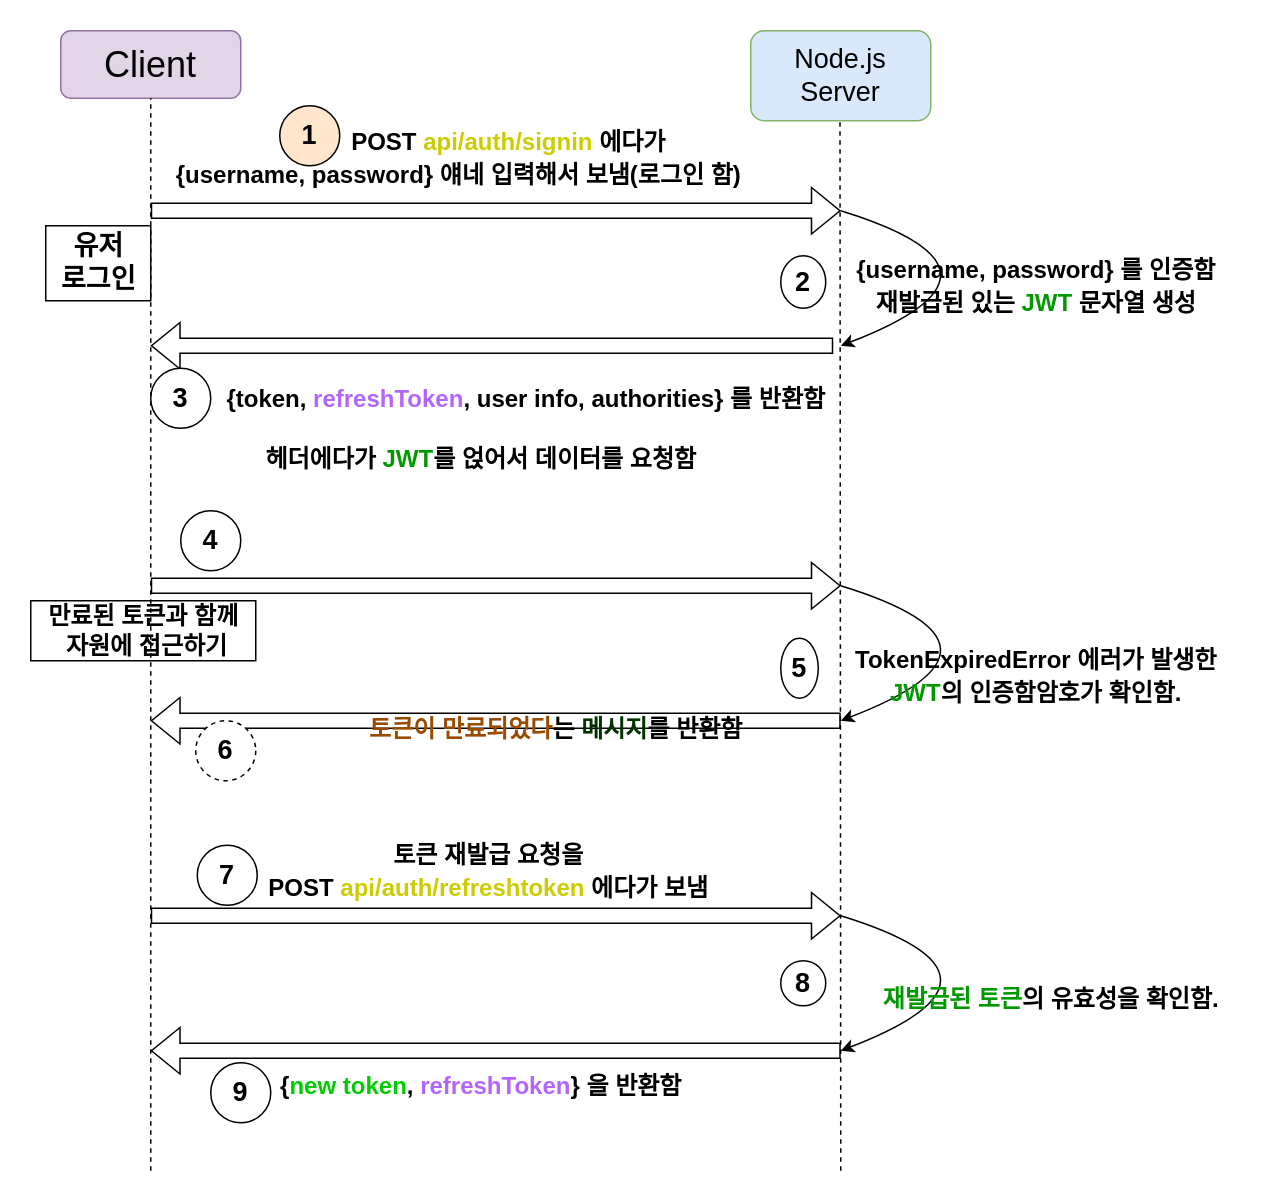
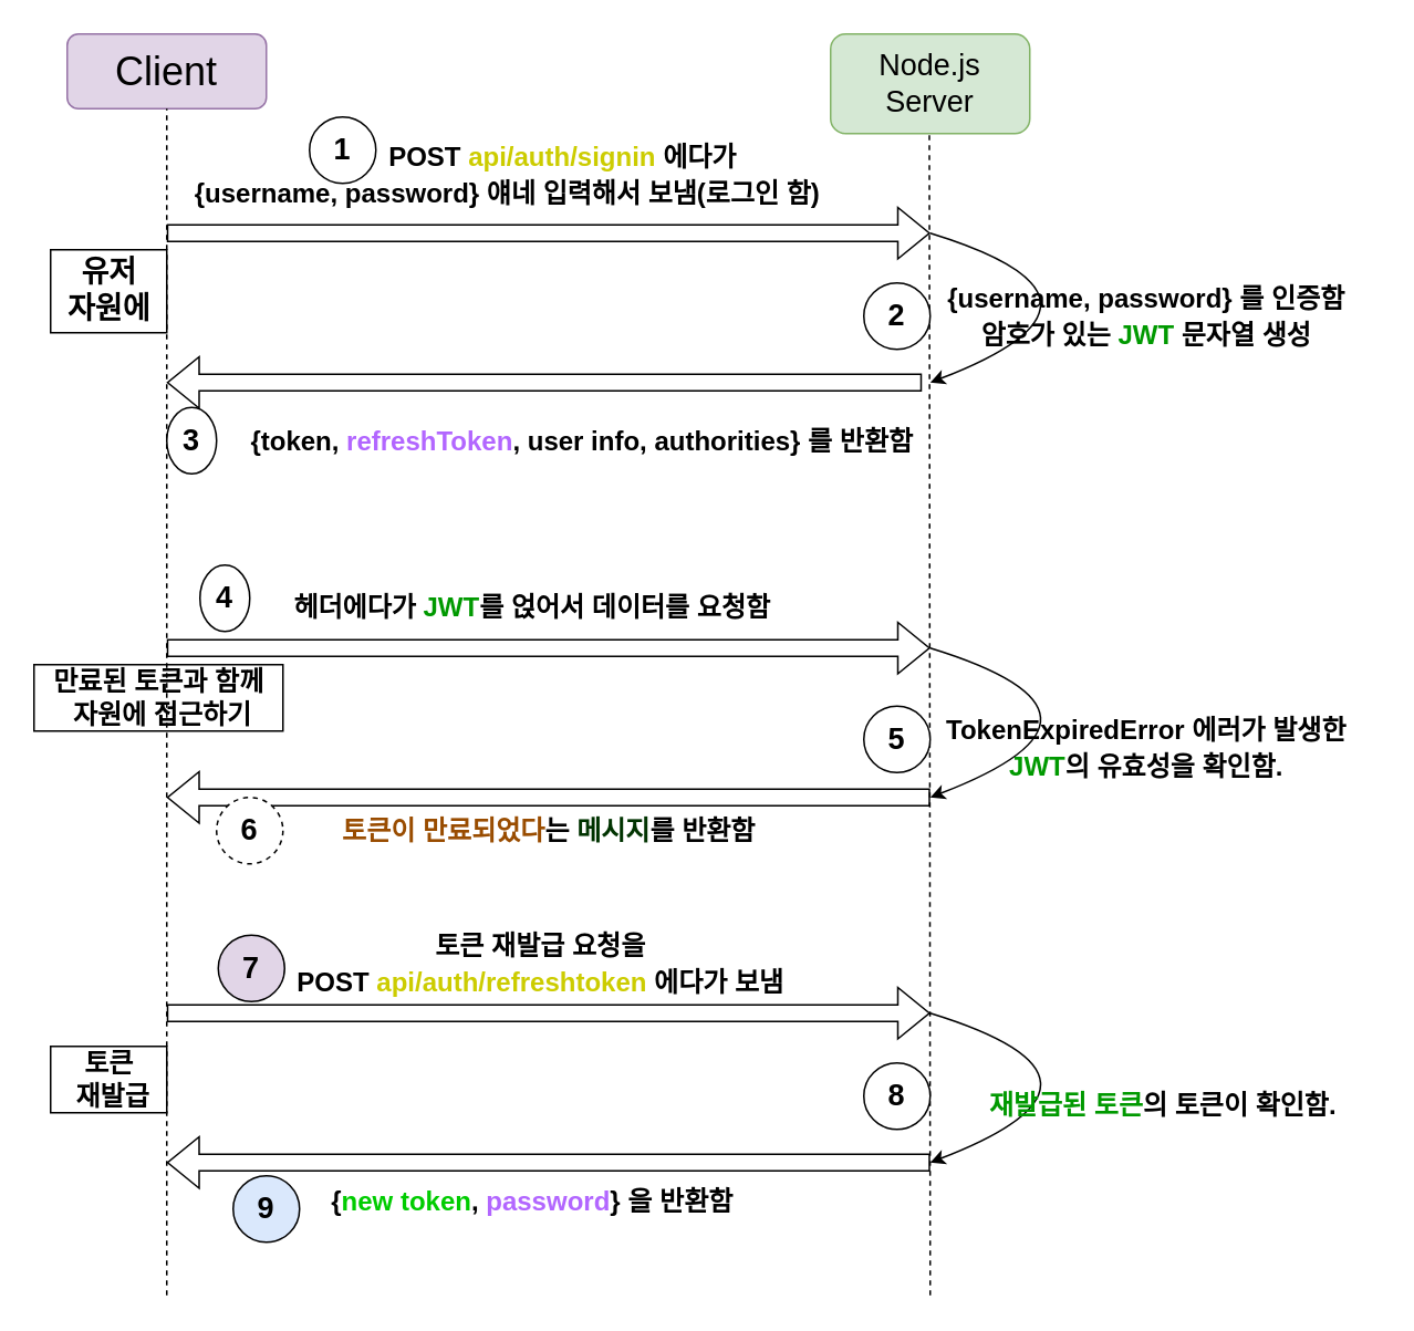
- <mxCell id="4" value="&lt;font style=&quot;font-size: 18px&quot;&gt;Node.js Server&lt;/font&gt;" style="rounded=1;whiteSpace=wrap;html=1;fillColor=#dae8fc;strokeColor=#82b366;" vertex="1" parent="1"><mxGeometry x="500" y="20" width="120" height="60" as="geometry" /></mxCell>
+ <mxCell id="4" value="&lt;font style=&quot;font-size: 18px&quot;&gt;Node.js Server&lt;/font&gt;" style="rounded=1;whiteSpace=wrap;html=1;fillColor=#d5e8d4;strokeColor=#82b366;" vertex="1" parent="1"><mxGeometry x="500" y="20" width="120" height="60" as="geometry" /></mxCell>
- <mxCell id="8" value="1" style="ellipse;whiteSpace=wrap;html=1;fontSize=18;fontStyle=1;fillColor=#ffe6cc;" vertex="1" parent="1"><mxGeometry x="186" y="70" width="40" height="40" as="geometry" /></mxCell>
+ <mxCell id="8" value="1" style="ellipse;whiteSpace=wrap;html=1;fontSize=18;fontStyle=1" vertex="1" parent="1"><mxGeometry x="186" y="70" width="40" height="40" as="geometry" /></mxCell>
- <mxCell id="7" value="유저&lt;br&gt;로그인" style="text;html=1;align=center;verticalAlign=middle;resizable=0;points=[];autosize=1;strokeColor=default;fillColor=none;fontSize=18;fontStyle=1" vertex="1" parent="1"><mxGeometry x="30" y="150" width="70" height="50" as="geometry" /></mxCell>
+ <mxCell id="7" value="유저&lt;br&gt;자원에" style="text;html=1;align=center;verticalAlign=middle;resizable=0;points=[];autosize=1;strokeColor=default;fillColor=none;fontSize=18;fontStyle=1" vertex="1" parent="1"><mxGeometry x="30" y="150" width="70" height="50" as="geometry" /></mxCell>
- <mxCell id="12" value="2" style="ellipse;whiteSpace=wrap;html=1;fontSize=18;fontStyle=1" vertex="1" parent="1"><mxGeometry x="520" y="170" width="30" height="35" as="geometry" /></mxCell>
+ <mxCell id="12" value="2" style="ellipse;whiteSpace=wrap;html=1;fontSize=18;fontStyle=1" vertex="1" parent="1"><mxGeometry x="520" y="170" width="40" height="40" as="geometry" /></mxCell>
- <mxCell id="11" value="&lt;span style=&quot;font-size: 16px&quot;&gt;{username, password} 를 인증함&lt;/span&gt;&lt;br style=&quot;font-size: 16px&quot;&gt;&lt;span style=&quot;font-size: 16px&quot;&gt;재발급된 있는 &lt;font color=&quot;#009900&quot;&gt;JWT&lt;/font&gt; 문자열 생성&lt;/span&gt;" style="text;html=1;align=center;verticalAlign=middle;resizable=0;points=[];autosize=1;strokeColor=none;fillColor=none;fontSize=18;fontStyle=1" vertex="1" parent="1"><mxGeometry x="560" y="165" width="260" height="50" as="geometry" /></mxCell>
+ <mxCell id="11" value="&lt;span style=&quot;font-size: 16px&quot;&gt;{username, password} 를 인증함&lt;/span&gt;&lt;br style=&quot;font-size: 16px&quot;&gt;&lt;span style=&quot;font-size: 16px&quot;&gt;암호가 있는 &lt;font color=&quot;#009900&quot;&gt;JWT&lt;/font&gt; 문자열 생성&lt;/span&gt;" style="text;html=1;align=center;verticalAlign=middle;resizable=0;points=[];autosize=1;strokeColor=none;fillColor=none;fontSize=18;fontStyle=1" vertex="1" parent="1"><mxGeometry x="560" y="165" width="260" height="50" as="geometry" /></mxCell>
- <mxCell id="14" value="3" style="ellipse;whiteSpace=wrap;html=1;fontSize=18;fontStyle=1" vertex="1" parent="1"><mxGeometry x="100" y="245" width="40" height="40" as="geometry" /></mxCell>
+ <mxCell id="14" value="3" style="ellipse;whiteSpace=wrap;html=1;fontSize=18;fontStyle=1" vertex="1" parent="1"><mxGeometry x="100" y="245" width="30" height="40" as="geometry" /></mxCell>
- <mxCell id="19" value="&lt;span style=&quot;font-size: 16px&quot;&gt;헤더에다가 &lt;font color=&quot;#009900&quot;&gt;JWT&lt;/font&gt;를 얹어서 데이터를 요청함&lt;/span&gt;" style="text;html=1;align=center;verticalAlign=middle;resizable=0;points=[];autosize=1;strokeColor=none;fillColor=none;fontSize=18;fontStyle=1" vertex="1" parent="1"><mxGeometry x="160" y="290" width="320" height="30" as="geometry" /></mxCell>
+ <mxCell id="19" value="&lt;span style=&quot;font-size: 16px&quot;&gt;헤더에다가 &lt;font color=&quot;#009900&quot;&gt;JWT&lt;/font&gt;를 얹어서 데이터를 요청함&lt;/span&gt;" style="text;html=1;align=center;verticalAlign=middle;resizable=0;points=[];autosize=1;strokeColor=none;fillColor=none;fontSize=18;fontStyle=1" vertex="1" parent="1"><mxGeometry x="160" y="350" width="320" height="30" as="geometry" /></mxCell>
- <mxCell id="18" value="4" style="ellipse;whiteSpace=wrap;html=1;fontSize=18;fontStyle=1" vertex="1" parent="1"><mxGeometry x="120" y="340" width="40" height="40" as="geometry" /></mxCell>
+ <mxCell id="18" value="4" style="ellipse;whiteSpace=wrap;html=1;fontSize=18;fontStyle=1" vertex="1" parent="1"><mxGeometry x="120" y="340" width="30" height="40" as="geometry" /></mxCell>
- <mxCell id="20" value="5" style="ellipse;whiteSpace=wrap;html=1;fontSize=18;fontStyle=1" vertex="1" parent="1"><mxGeometry x="520" y="425" width="25" height="40" as="geometry" /></mxCell>
+ <mxCell id="20" value="5" style="ellipse;whiteSpace=wrap;html=1;fontSize=18;fontStyle=1" vertex="1" parent="1"><mxGeometry x="520" y="425" width="40" height="40" as="geometry" /></mxCell>
- <mxCell id="22" value="&lt;span style=&quot;font-size: 16px&quot;&gt;TokenExpiredError 에러가 발생한 &lt;br&gt;&lt;font color=&quot;#009900&quot;&gt;JWT&lt;/font&gt;의 인증함암호가 확인함.&lt;/span&gt;" style="text;html=1;align=center;verticalAlign=middle;resizable=0;points=[];autosize=1;strokeColor=none;fillColor=none;fontSize=18;fontStyle=1" vertex="1" parent="1"><mxGeometry x="560" y="425" width="260" height="50" as="geometry" /></mxCell>
+ <mxCell id="22" value="&lt;span style=&quot;font-size: 16px&quot;&gt;TokenExpiredError 에러가 발생한 &lt;br&gt;&lt;font color=&quot;#009900&quot;&gt;JWT&lt;/font&gt;의 유효성을 확인함.&lt;/span&gt;" style="text;html=1;align=center;verticalAlign=middle;resizable=0;points=[];autosize=1;strokeColor=none;fillColor=none;fontSize=18;fontStyle=1" vertex="1" parent="1"><mxGeometry x="560" y="425" width="260" height="50" as="geometry" /></mxCell>
- <mxCell id="25" value="&lt;span style=&quot;font-size: 16px&quot;&gt;&lt;font color=&quot;#994c00&quot;&gt;토큰이 만료되었다&lt;/font&gt;는 &lt;font color=&quot;#003300&quot;&gt;메시지&lt;/font&gt;를 반환함&lt;/span&gt;" style="text;html=1;align=center;verticalAlign=middle;resizable=0;points=[];autosize=1;strokeColor=none;fillColor=none;fontSize=18;fontStyle=1" vertex="1" parent="1"><mxGeometry x="230" y="470" width="280" height="30" as="geometry" /></mxCell>
+ <mxCell id="25" value="&lt;span style=&quot;font-size: 16px&quot;&gt;&lt;font color=&quot;#994c00&quot;&gt;토큰이 만료되었다&lt;/font&gt;는 &lt;font color=&quot;#003300&quot;&gt;메시지&lt;/font&gt;를 반환함&lt;/span&gt;" style="text;html=1;align=center;verticalAlign=middle;resizable=0;points=[];autosize=1;strokeColor=none;fillColor=none;fontSize=18;fontStyle=1" vertex="1" parent="1"><mxGeometry x="190" y="485" width="280" height="30" as="geometry" /></mxCell>
- <mxCell id="28" value="7" style="ellipse;whiteSpace=wrap;html=1;fontSize=18;fontStyle=1" vertex="1" parent="1"><mxGeometry x="131" y="563" width="40" height="40" as="geometry" /></mxCell>
+ <mxCell id="28" value="7" style="ellipse;whiteSpace=wrap;html=1;fontSize=18;fontStyle=1;fillColor=#e1d5e7;" vertex="1" parent="1"><mxGeometry x="131" y="563" width="40" height="40" as="geometry" /></mxCell>
+ <mxCell id="26" value="&lt;b&gt;&lt;font color=&quot;#000000&quot;&gt;토큰&lt;br&gt;&amp;nbsp;재발급&lt;/font&gt;&lt;/b&gt;" style="text;html=1;align=center;verticalAlign=middle;resizable=0;points=[];autosize=1;strokeColor=default;fillColor=none;fontSize=16;fontColor=#994C00;" vertex="1" parent="1"><mxGeometry x="30" y="630" width="70" height="40" as="geometry" /></mxCell>
- <mxCell id="31" value="8" style="ellipse;whiteSpace=wrap;html=1;fontSize=18;fontStyle=1" vertex="1" parent="1"><mxGeometry x="520" y="640" width="30" height="30" as="geometry" /></mxCell>
+ <mxCell id="31" value="8" style="ellipse;whiteSpace=wrap;html=1;fontSize=18;fontStyle=1" vertex="1" parent="1"><mxGeometry x="520" y="640" width="40" height="40" as="geometry" /></mxCell>
- <mxCell id="32" value="&lt;span style=&quot;font-size: 16px&quot;&gt;&lt;font color=&quot;#009900&quot;&gt;재발급된 토큰&lt;/font&gt;의 유효성을 확인함.&lt;/span&gt;" style="text;html=1;align=center;verticalAlign=middle;resizable=0;points=[];autosize=1;strokeColor=none;fillColor=none;fontSize=18;fontStyle=1" vertex="1" parent="1"><mxGeometry x="570" y="650" width="260" height="30" as="geometry" /></mxCell>
+ <mxCell id="32" value="&lt;span style=&quot;font-size: 16px&quot;&gt;&lt;font color=&quot;#009900&quot;&gt;재발급된 토큰&lt;/font&gt;의 토큰이 확인함.&lt;/span&gt;" style="text;html=1;align=center;verticalAlign=middle;resizable=0;points=[];autosize=1;strokeColor=none;fillColor=none;fontSize=18;fontStyle=1" vertex="1" parent="1"><mxGeometry x="570" y="650" width="260" height="30" as="geometry" /></mxCell>
- <mxCell id="35" value="&lt;font style=&quot;font-size: 16px&quot;&gt;{&lt;font color=&quot;#00cc00&quot;&gt;new token&lt;/font&gt;, &lt;font color=&quot;#b266ff&quot; style=&quot;font-size: 16px&quot;&gt;refreshToken&lt;/font&gt;} 을 반환함&lt;/font&gt;" style="text;html=1;align=center;verticalAlign=middle;resizable=0;points=[];autosize=1;strokeColor=none;fillColor=none;fontSize=18;fontStyle=1" vertex="1" parent="1"><mxGeometry x="175" y="708" width="290" height="30" as="geometry" /></mxCell>
+ <mxCell id="35" value="&lt;font style=&quot;font-size: 16px&quot;&gt;{&lt;font color=&quot;#00cc00&quot;&gt;new token&lt;/font&gt;, &lt;font color=&quot;#b266ff&quot; style=&quot;font-size: 16px&quot;&gt;password&lt;/font&gt;} 을 반환함&lt;/font&gt;" style="text;html=1;align=center;verticalAlign=middle;resizable=0;points=[];autosize=1;strokeColor=none;fillColor=none;fontSize=18;fontStyle=1" vertex="1" parent="1"><mxGeometry x="175" y="708" width="290" height="30" as="geometry" /></mxCell>
- <mxCell id="34" value="9" style="ellipse;whiteSpace=wrap;html=1;fontSize=18;fontStyle=1" vertex="1" parent="1"><mxGeometry x="140" y="708" width="40" height="40" as="geometry" /></mxCell>
+ <mxCell id="34" value="9" style="ellipse;whiteSpace=wrap;html=1;fontSize=18;fontStyle=1;fillColor=#dae8fc;" vertex="1" parent="1"><mxGeometry x="140" y="708" width="40" height="40" as="geometry" /></mxCell>
